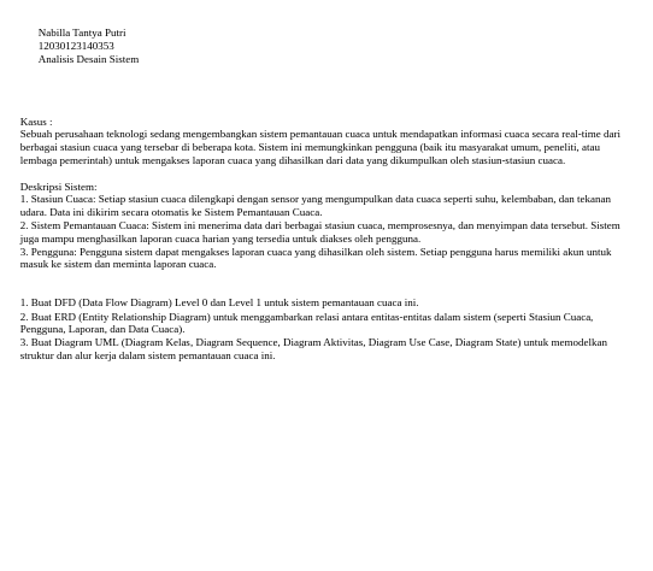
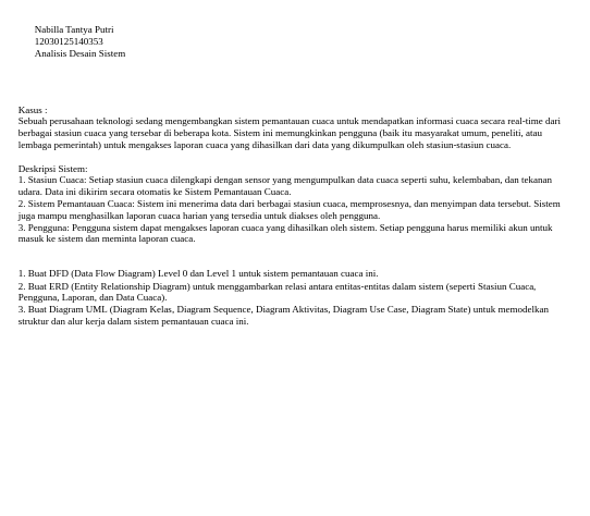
- <mxCell id="3" value="Nabilla Tantya Putri&lt;div&gt;12030123140353&lt;/div&gt;&lt;div&gt;Analisis Desain Sistem&lt;/div&gt;" style="text;html=1;align=left;verticalAlign=middle;resizable=0;points=[];autosize=1;strokeColor=none;fillColor=none;fontFamily=Times New Roman;" vertex="1" parent="1"><mxGeometry x="40" y="20" width="130" height="60" as="geometry" /></mxCell>
+ <mxCell id="3" value="Nabilla Tantya Putri&lt;div&gt;12030125140353&lt;/div&gt;&lt;div&gt;Analisis Desain Sistem&lt;/div&gt;" style="text;html=1;align=left;verticalAlign=middle;resizable=0;points=[];autosize=1;strokeColor=none;fillColor=none;fontFamily=Times New Roman;" vertex="1" parent="1"><mxGeometry x="40" y="20" width="130" height="60" as="geometry" /></mxCell>
